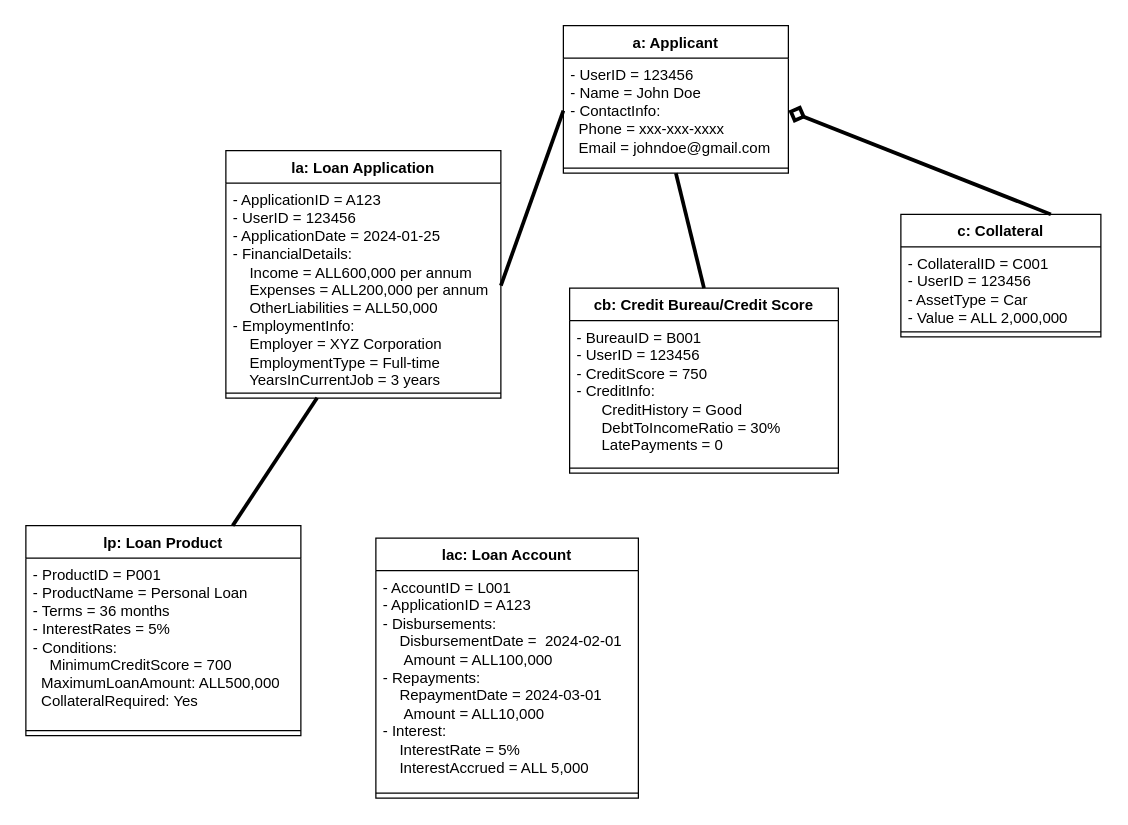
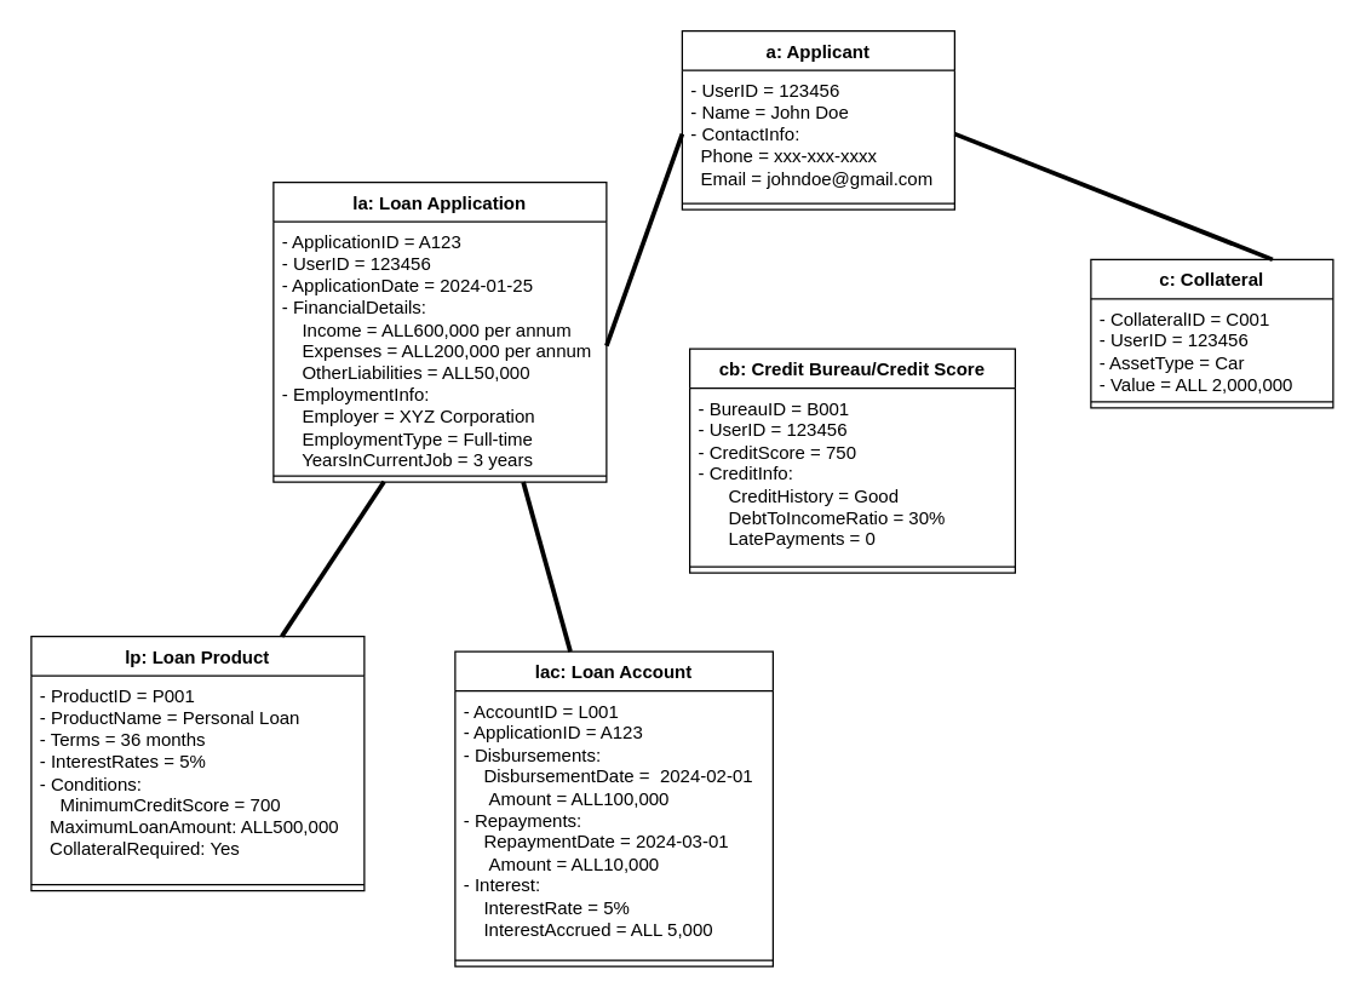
- <mxCell id="22" value="" style="endArrow=diamond;startArrow=none;endFill=0;startFill=0;endSize=8;html=1;verticalAlign=bottom;labelBackgroundColor=none;strokeWidth=3;rounded=0;exitX=0.75;exitY=0;exitDx=0;exitDy=0;entryX=1;entryY=0.5;entryDx=0;entryDy=0;" edge="1" parent="1" source="5" target="9"><mxGeometry width="160" relative="1" as="geometry"><mxPoint x="570" y="240" as="sourcePoint" /><mxPoint x="730" y="240" as="targetPoint" /></mxGeometry></mxCell>
+ <mxCell id="22" value="" style="endArrow=none;startArrow=none;endFill=0;startFill=0;endSize=8;html=1;verticalAlign=bottom;labelBackgroundColor=none;strokeWidth=3;rounded=0;exitX=0.75;exitY=0;exitDx=0;exitDy=0;entryX=1;entryY=0.5;entryDx=0;entryDy=0;" edge="1" parent="1" source="5" target="9"><mxGeometry width="160" relative="1" as="geometry"><mxPoint x="570" y="240" as="sourcePoint" /><mxPoint x="730" y="240" as="targetPoint" /></mxGeometry></mxCell>
- <mxCell id="21" value="" style="endArrow=none;startArrow=none;endFill=0;startFill=0;endSize=8;html=1;verticalAlign=bottom;labelBackgroundColor=none;strokeWidth=3;rounded=0;exitX=0.5;exitY=0;exitDx=0;exitDy=0;entryX=0.5;entryY=1;entryDx=0;entryDy=0;" edge="1" parent="1" source="17" target="8"><mxGeometry width="160" relative="1" as="geometry"><mxPoint x="570" y="240" as="sourcePoint" /><mxPoint x="531.12" y="190.656" as="targetPoint" /></mxGeometry></mxCell>
+ <mxCell id="24" value="" style="endArrow=none;startArrow=none;endFill=0;startFill=0;endSize=8;html=1;verticalAlign=bottom;labelBackgroundColor=none;strokeWidth=3;rounded=0;exitX=0.75;exitY=1;exitDx=0;exitDy=0;" edge="1" parent="1" source="11" target="14"><mxGeometry width="160" relative="1" as="geometry"><mxPoint x="273.901" y="320" as="sourcePoint" /><mxPoint x="490" y="370" as="targetPoint" /></mxGeometry></mxCell>
